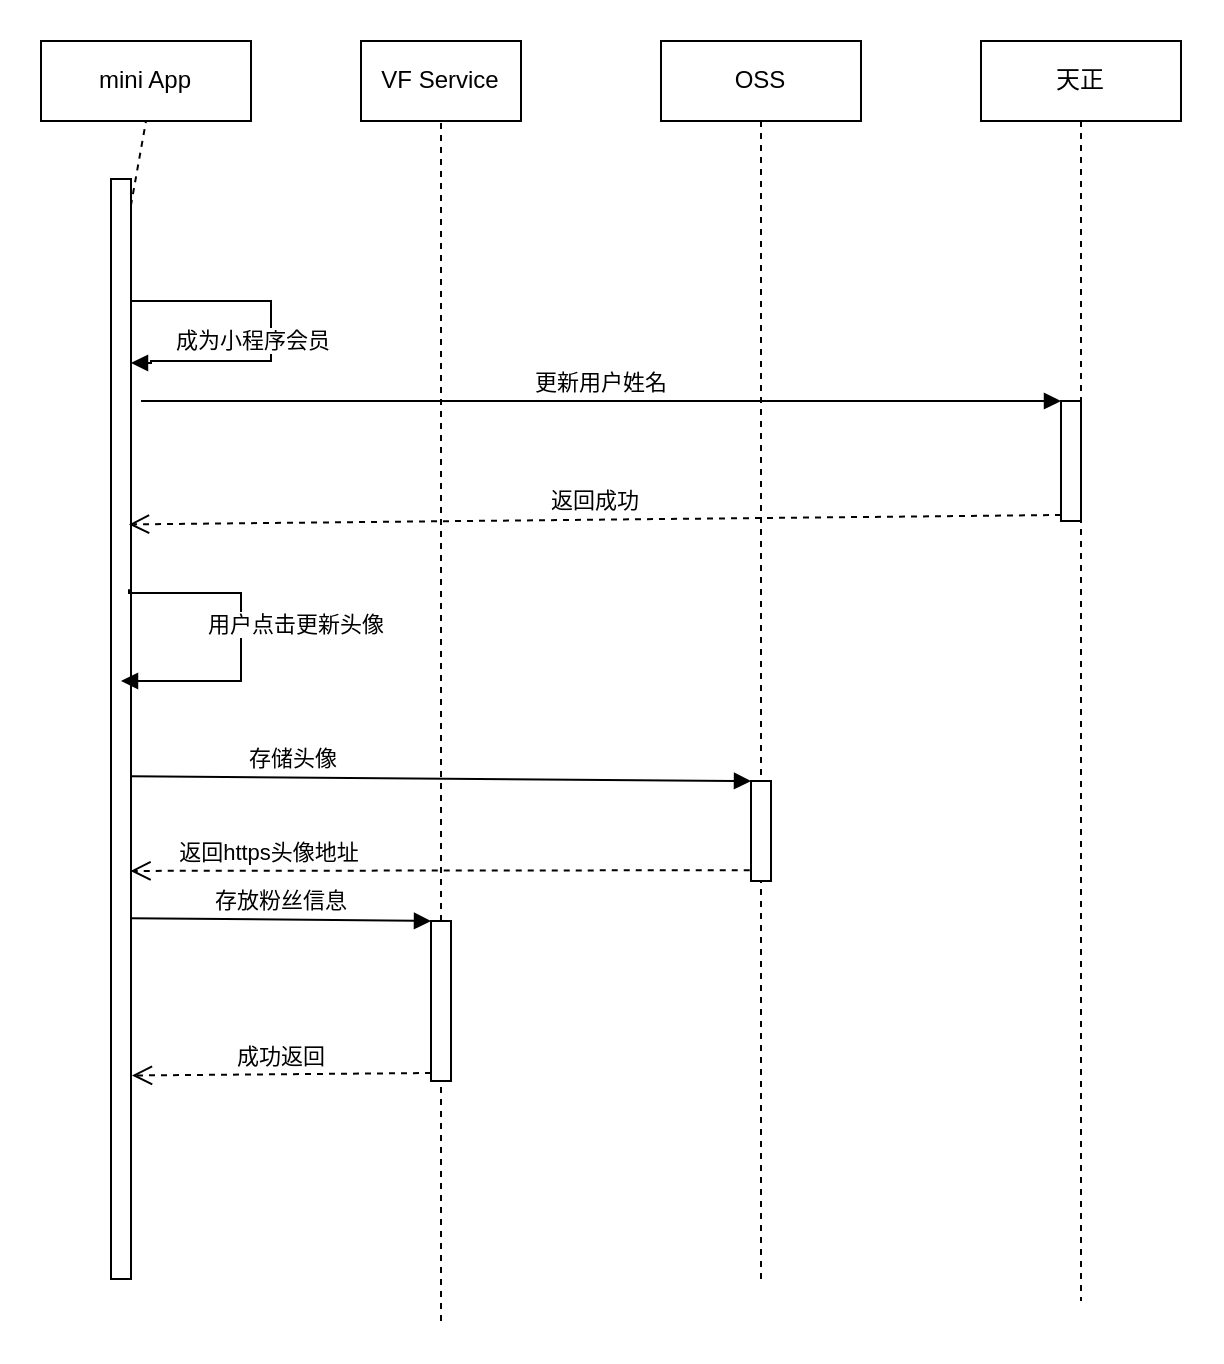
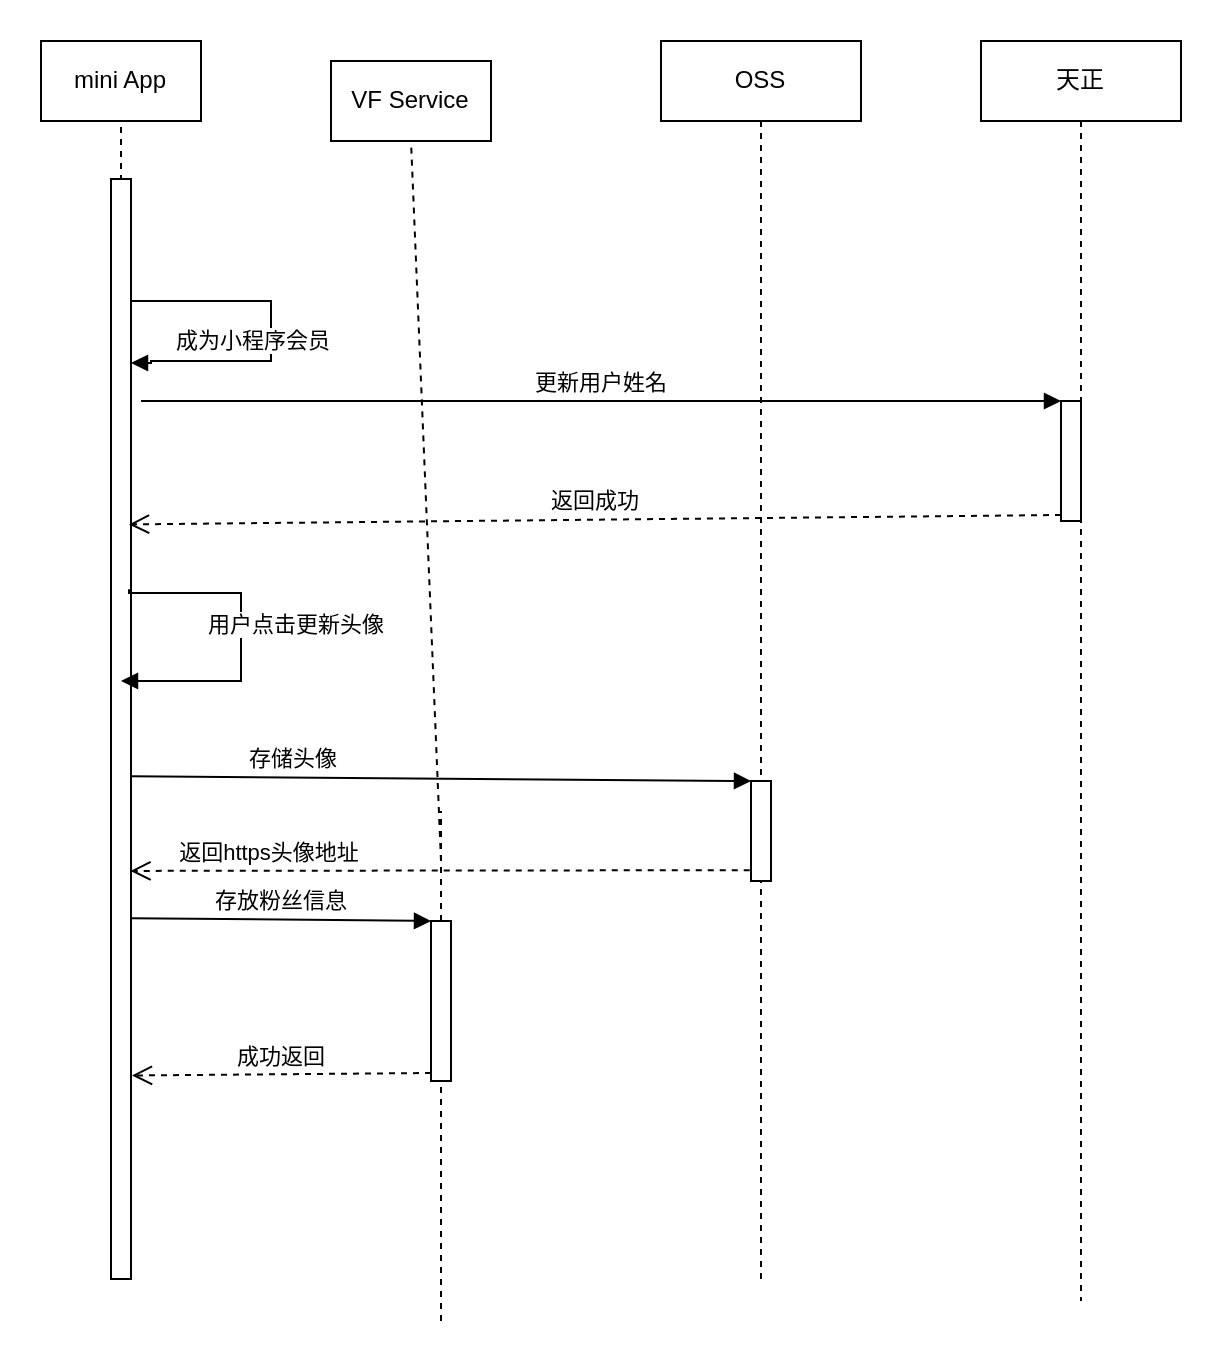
- <mxCell id="2" value="mini App" style="rounded=0;whiteSpace=wrap;html=1;" vertex="1" parent="1"><mxGeometry x="20" y="20" width="105" height="40" as="geometry" /></mxCell>
+ <mxCell id="2" value="mini App" style="rounded=0;whiteSpace=wrap;html=1;" vertex="1" parent="1"><mxGeometry x="20" y="20" width="80" height="40" as="geometry" /></mxCell>
- <mxCell id="3" value="VF Service" style="rounded=0;whiteSpace=wrap;html=1;" vertex="1" parent="1"><mxGeometry x="180" y="20" width="80" height="40" as="geometry" /></mxCell>
+ <mxCell id="3" value="VF Service" style="rounded=0;whiteSpace=wrap;html=1;" vertex="1" parent="1"><mxGeometry x="165" y="30" width="80" height="40" as="geometry" /></mxCell>
